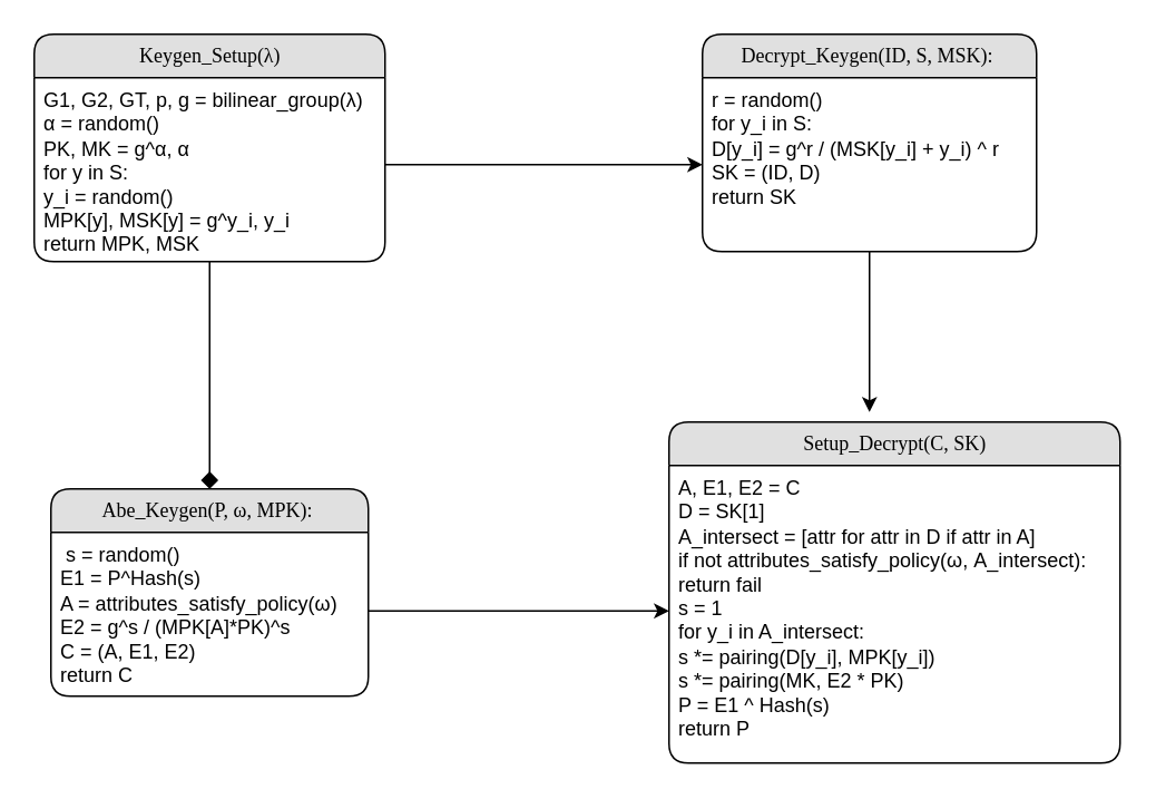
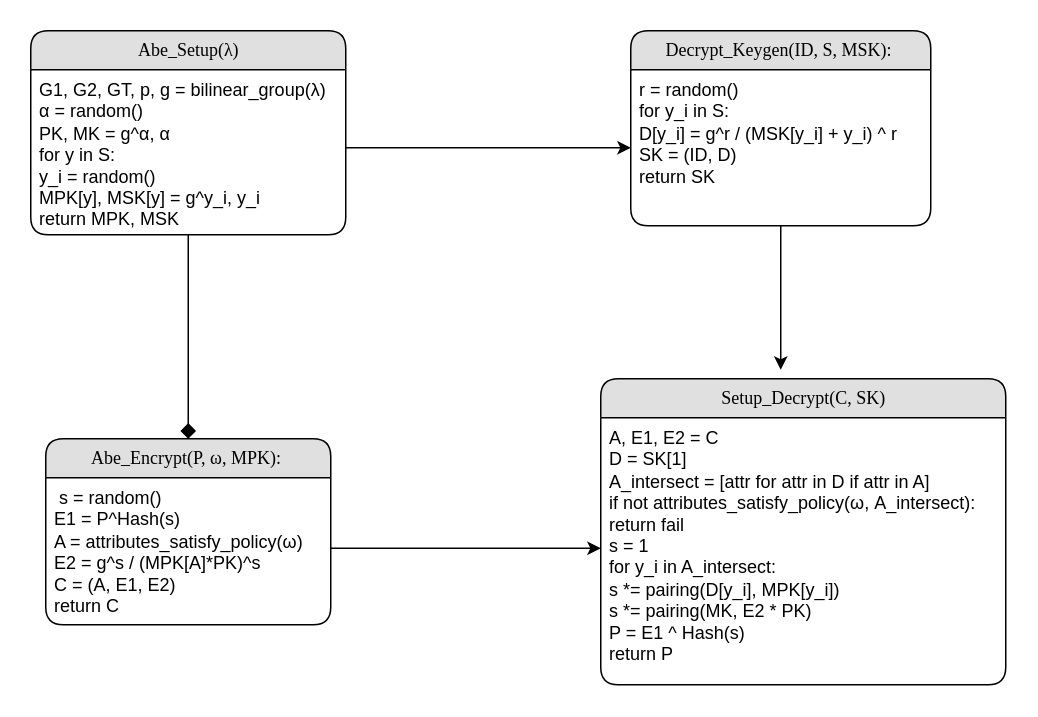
- <mxCell id="2" value="Keygen_Setup(λ)" style="swimlane;html=1;fontStyle=0;childLayout=stackLayout;horizontal=1;startSize=26;fillColor=#e0e0e0;horizontalStack=0;resizeParent=1;resizeLast=0;collapsible=1;marginBottom=0;swimlaneFillColor=#ffffff;align=center;rounded=1;shadow=0;comic=0;labelBackgroundColor=none;strokeWidth=1;fontFamily=Verdana;fontSize=12" parent="1" vertex="1"><mxGeometry x="20" y="20" width="210" height="136" as="geometry" /></mxCell>
+ <mxCell id="2" value="Abe_Setup(λ)" style="swimlane;html=1;fontStyle=0;childLayout=stackLayout;horizontal=1;startSize=26;fillColor=#e0e0e0;horizontalStack=0;resizeParent=1;resizeLast=0;collapsible=1;marginBottom=0;swimlaneFillColor=#ffffff;align=center;rounded=1;shadow=0;comic=0;labelBackgroundColor=none;strokeWidth=1;fontFamily=Verdana;fontSize=12" parent="1" vertex="1"><mxGeometry x="20" y="20" width="210" height="136" as="geometry" /></mxCell>
- <mxCell id="7" value="Abe_Keygen(P, ω, MPK):&amp;nbsp;" style="swimlane;html=1;fontStyle=0;childLayout=stackLayout;horizontal=1;startSize=26;fillColor=#e0e0e0;horizontalStack=0;resizeParent=1;resizeLast=0;collapsible=1;marginBottom=0;swimlaneFillColor=#ffffff;align=center;rounded=1;shadow=0;comic=0;labelBackgroundColor=none;strokeWidth=1;fontFamily=Verdana;fontSize=12" parent="1" vertex="1"><mxGeometry x="30" y="292" width="190" height="124" as="geometry" /></mxCell>
+ <mxCell id="7" value="Abe_Encrypt(P, ω, MPK):&amp;nbsp;" style="swimlane;html=1;fontStyle=0;childLayout=stackLayout;horizontal=1;startSize=26;fillColor=#e0e0e0;horizontalStack=0;resizeParent=1;resizeLast=0;collapsible=1;marginBottom=0;swimlaneFillColor=#ffffff;align=center;rounded=1;shadow=0;comic=0;labelBackgroundColor=none;strokeWidth=1;fontFamily=Verdana;fontSize=12" parent="1" vertex="1"><mxGeometry x="30" y="292" width="190" height="124" as="geometry" /></mxCell>
